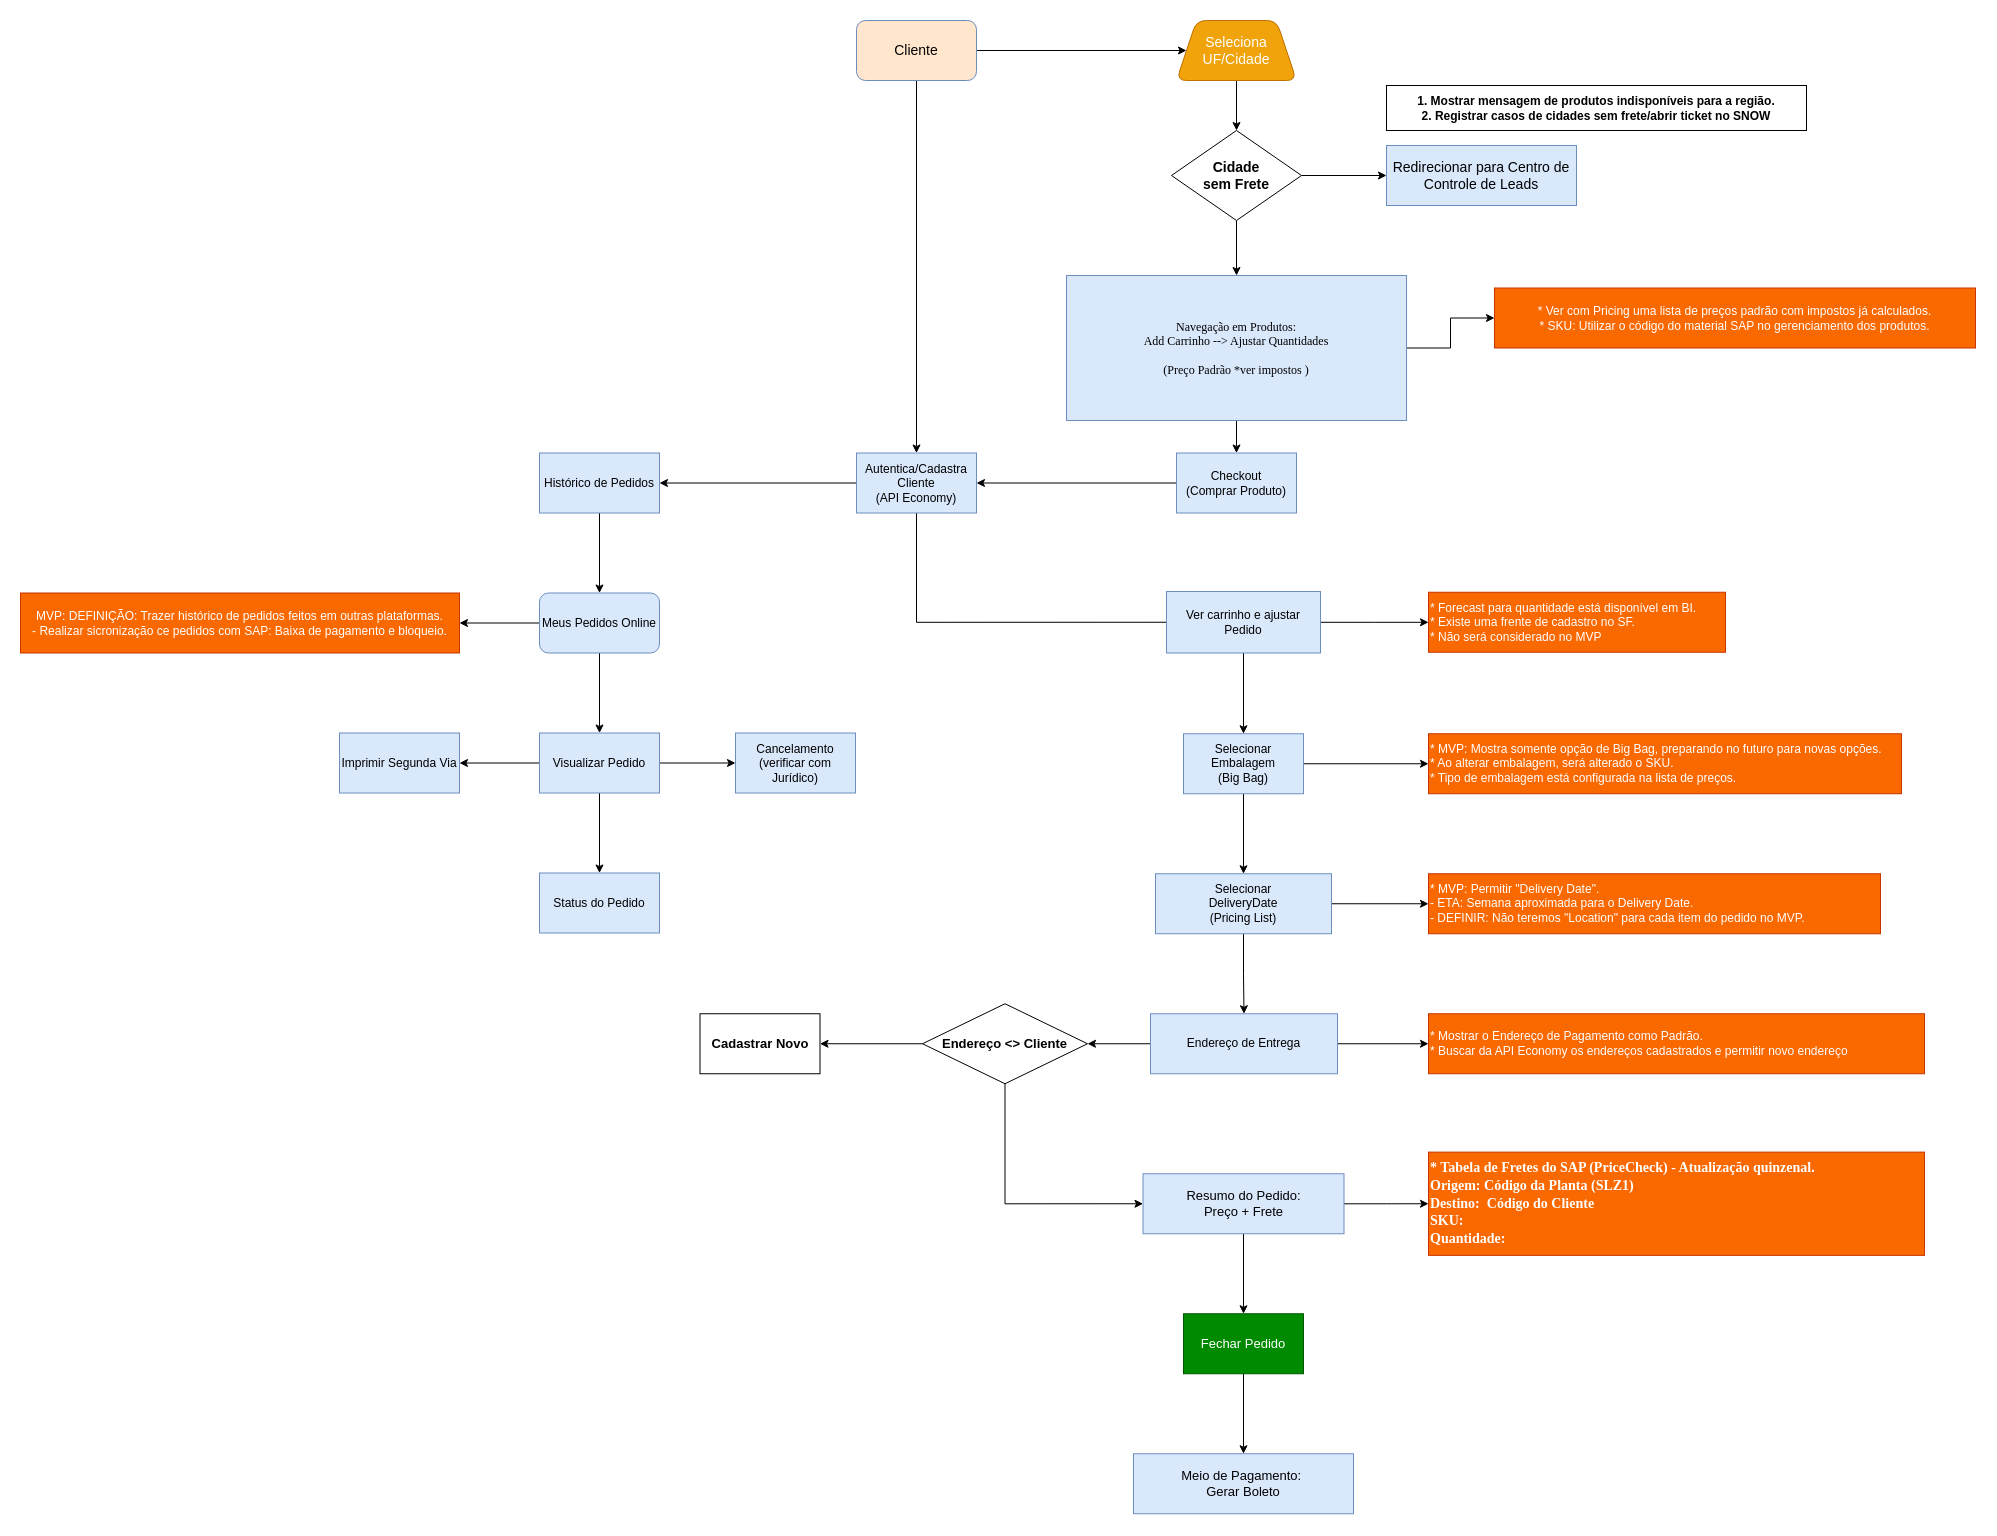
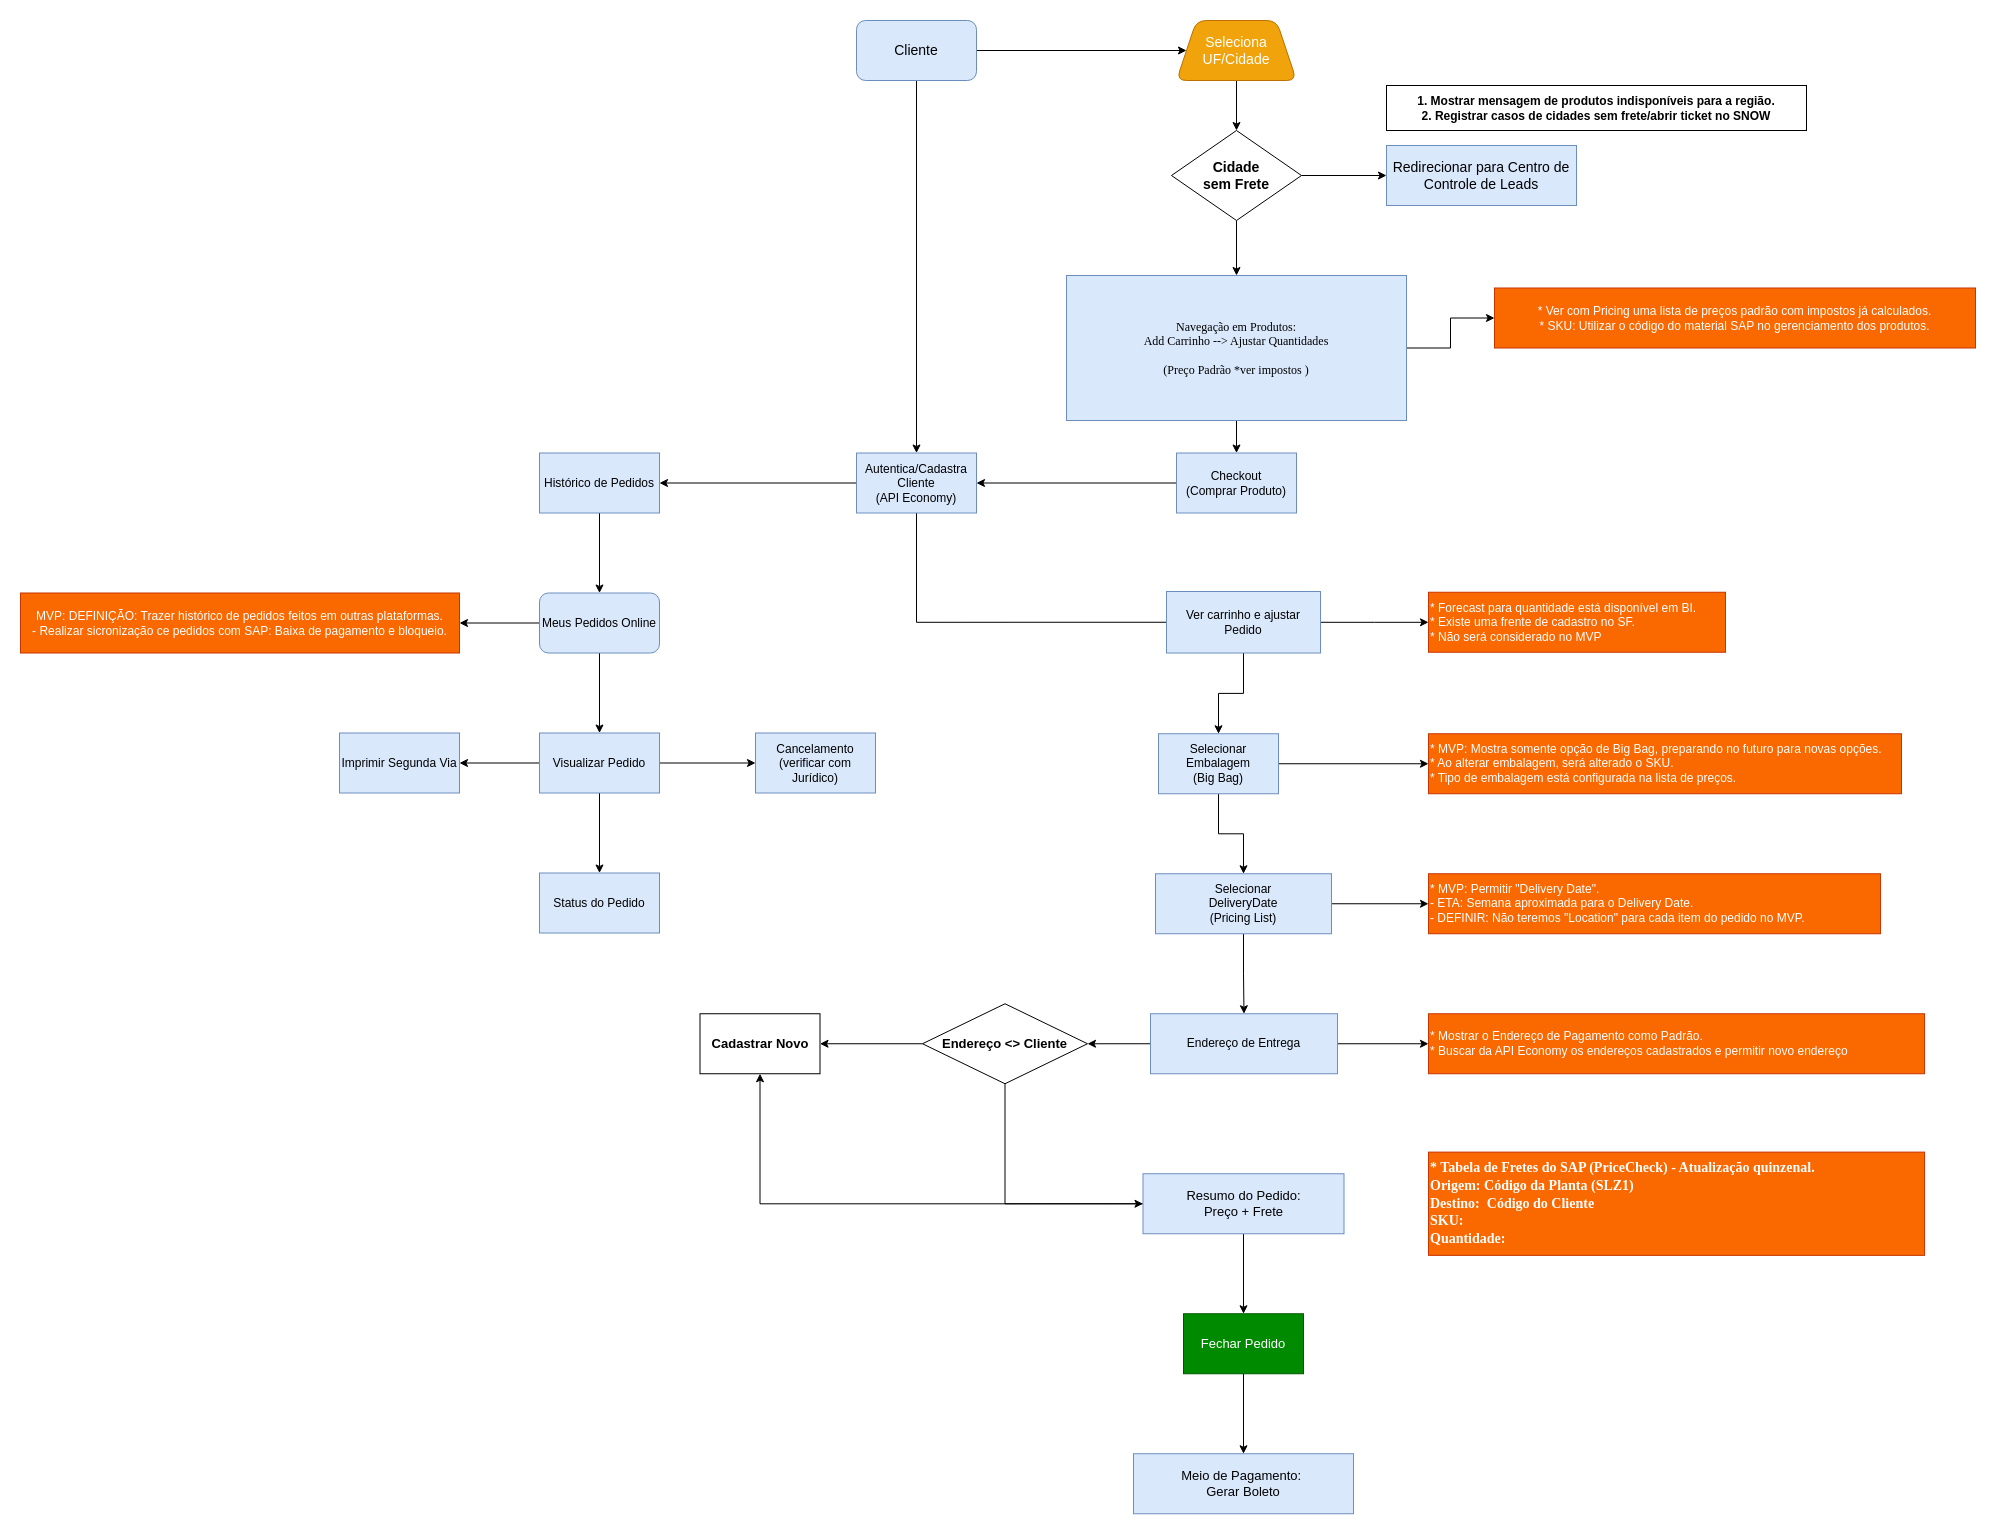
- <mxCell id="4" value="&lt;font style=&quot;font-size: 14px&quot;&gt;Cliente&lt;/font&gt;" style="rounded=1;whiteSpace=wrap;html=1;fillColor=#ffe6cc;strokeColor=#6c8ebf;fontSize=13;" parent="1" vertex="1"><mxGeometry y="20" width="120" height="60" as="geometry" x="856" /></mxCell>
+ <mxCell id="4" value="&lt;font style=&quot;font-size: 14px&quot;&gt;Cliente&lt;/font&gt;" style="rounded=1;whiteSpace=wrap;html=1;fillColor=#dae8fc;strokeColor=#6c8ebf;fontSize=13;" parent="1" vertex="1"><mxGeometry y="20" width="120" height="60" as="geometry" x="856" /></mxCell>
- <mxCell id="31" value="Cancelamento&lt;br&gt;(verificar com Jurídico)" style="whiteSpace=wrap;html=1;fontStyle=0;strokeColor=#6c8ebf;fillColor=#dae8fc;" vertex="1" parent="1"><mxGeometry x="735" y="732.5" width="120" height="60" as="geometry" /></mxCell>
+ <mxCell id="31" value="Cancelamento&lt;br&gt;(verificar com Jurídico)" style="whiteSpace=wrap;html=1;fontStyle=0;strokeColor=#6c8ebf;fillColor=#dae8fc;" vertex="1" parent="1"><mxGeometry x="755" y="732.5" width="120" height="60" as="geometry" /></mxCell>
- <mxCell id="40" value="Selecionar Embalagem&lt;br&gt;(Big Bag)" style="whiteSpace=wrap;html=1;fontStyle=0;strokeColor=#6c8ebf;fillColor=#dae8fc;" vertex="1" parent="1"><mxGeometry x="1183" y="733.25" width="120" height="60" as="geometry" /></mxCell>
+ <mxCell id="40" value="Selecionar Embalagem&lt;br&gt;(Big Bag)" style="whiteSpace=wrap;html=1;fontStyle=0;strokeColor=#6c8ebf;fillColor=#dae8fc;" vertex="1" parent="1"><mxGeometry x="1158" y="733.25" width="120" height="60" as="geometry" /></mxCell>
- <mxCell id="54" style="edgeStyle=orthogonalEdgeStyle;rounded=0;orthogonalLoop=1;jettySize=auto;html=1;entryX=0;entryY=0.5;entryDx=0;entryDy=0;fontSize=13;fontColor=#000000;" edge="1" parent="1" source="56" target="57"><mxGeometry relative="1" as="geometry" /></mxCell>
+ <mxCell id="54" style="edgeStyle=orthogonalEdgeStyle;rounded=0;orthogonalLoop=1;jettySize=auto;html=1;fontSize=13;fontColor=#000000;" edge="1" parent="1" source="56" target="53"><mxGeometry relative="1" as="geometry" /></mxCell>
